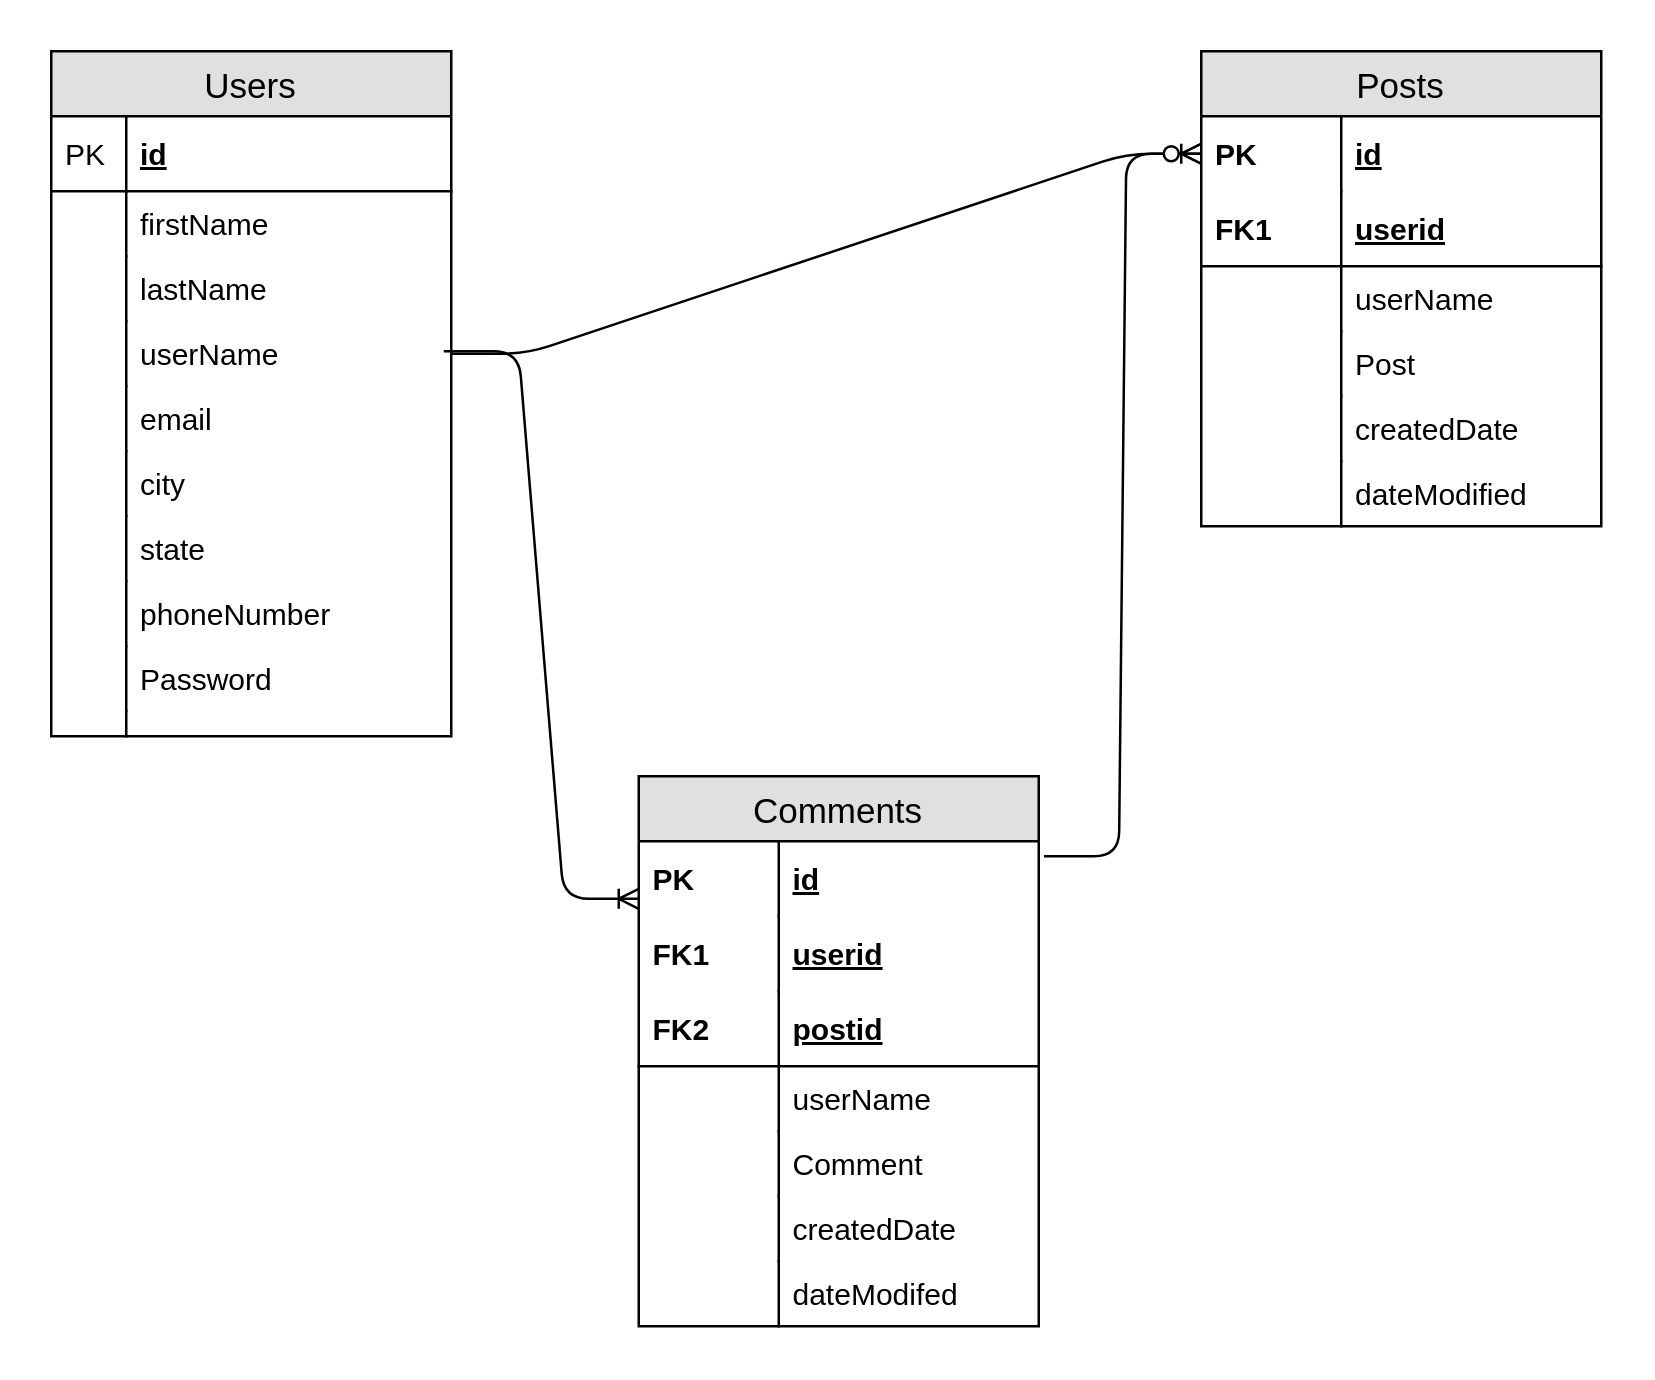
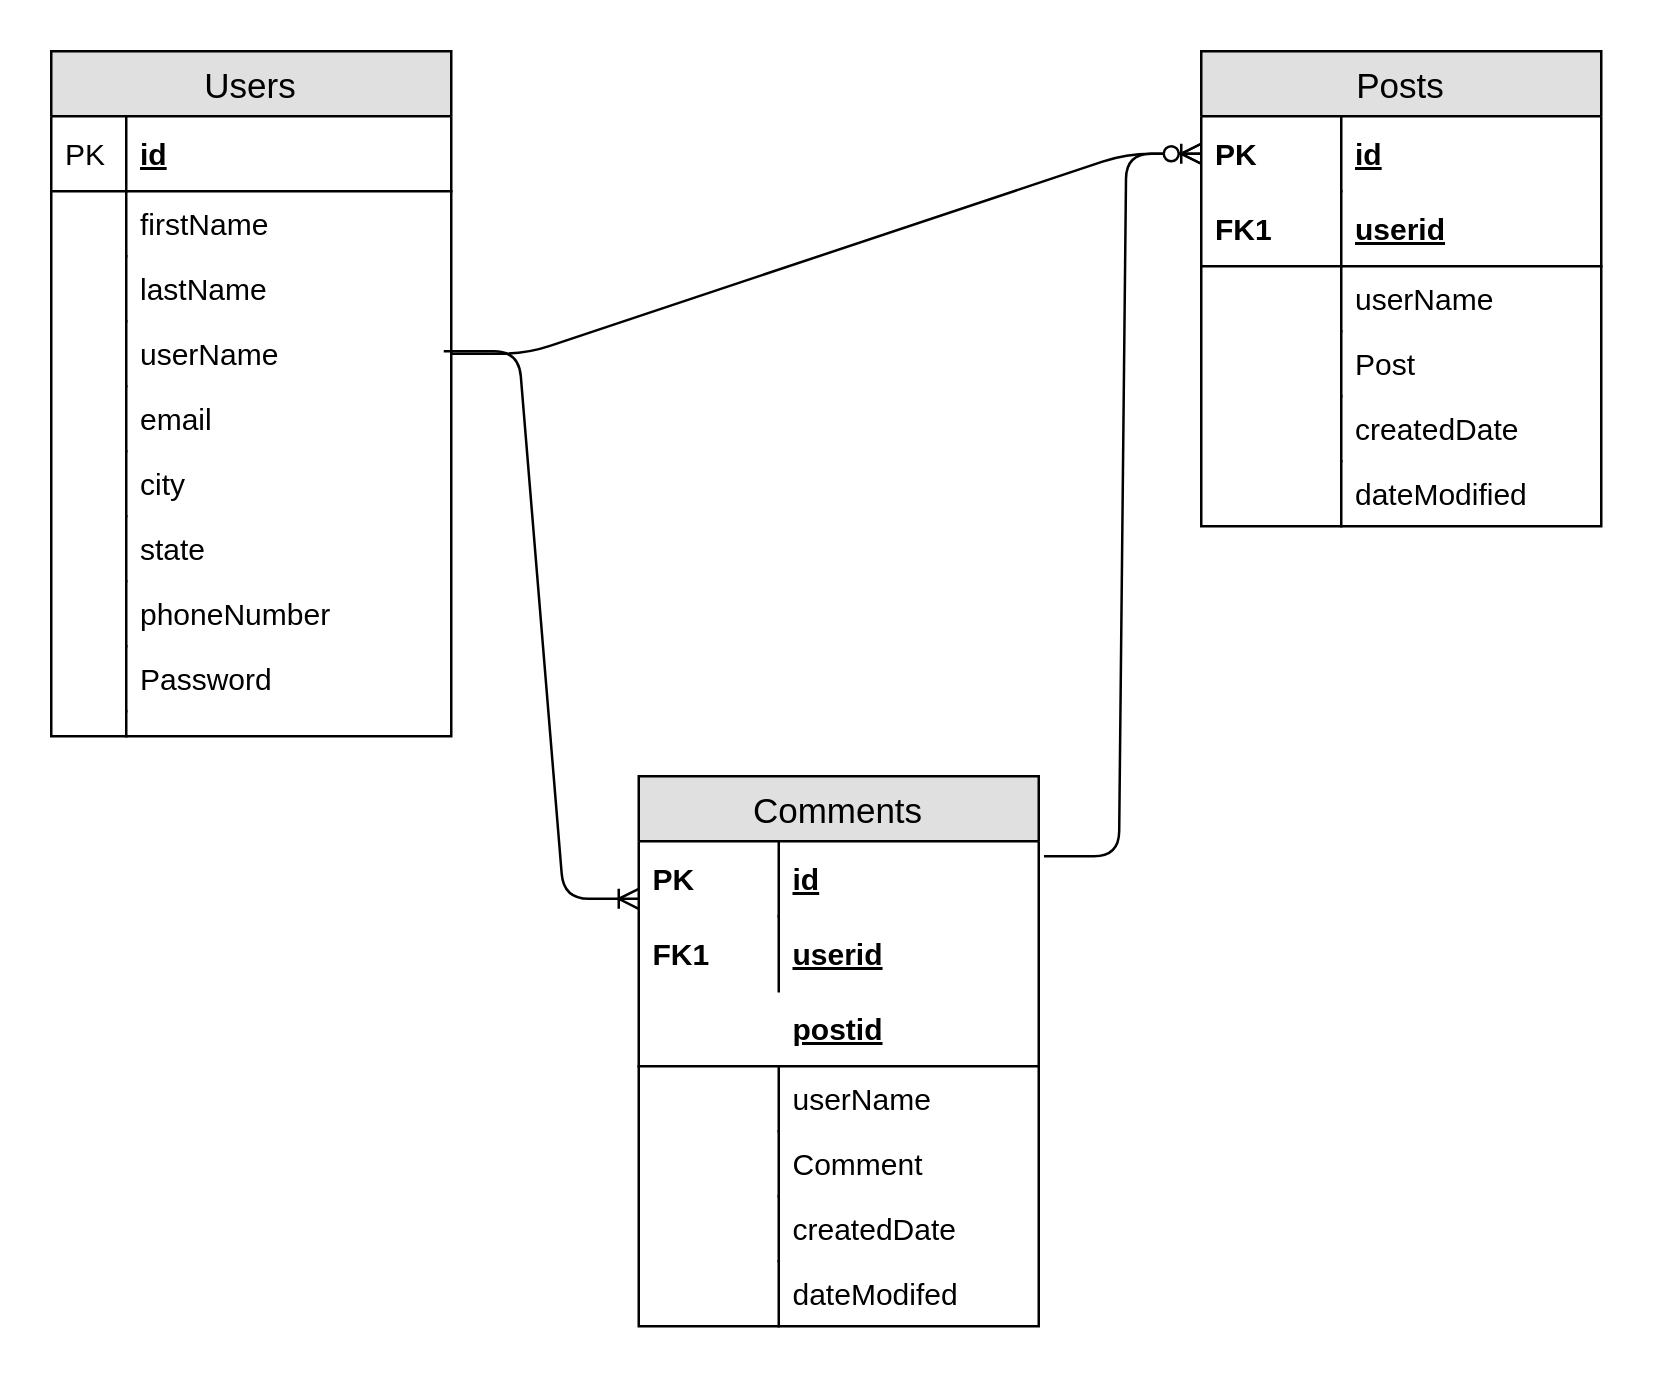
- <mxCell id="45" value="FK2" style="shape=partialRectangle;fontStyle=1;top=0;left=0;bottom=0;fillColor=none;align=left;verticalAlign=middle;spacingLeft=4;spacingRight=4;overflow=hidden;rotatable=0;points=[];portConstraint=eastwest;part=1;fontSize=12;" parent="44" vertex="1" connectable="0"><mxGeometry width="56" height="30" as="geometry" /></mxCell>
